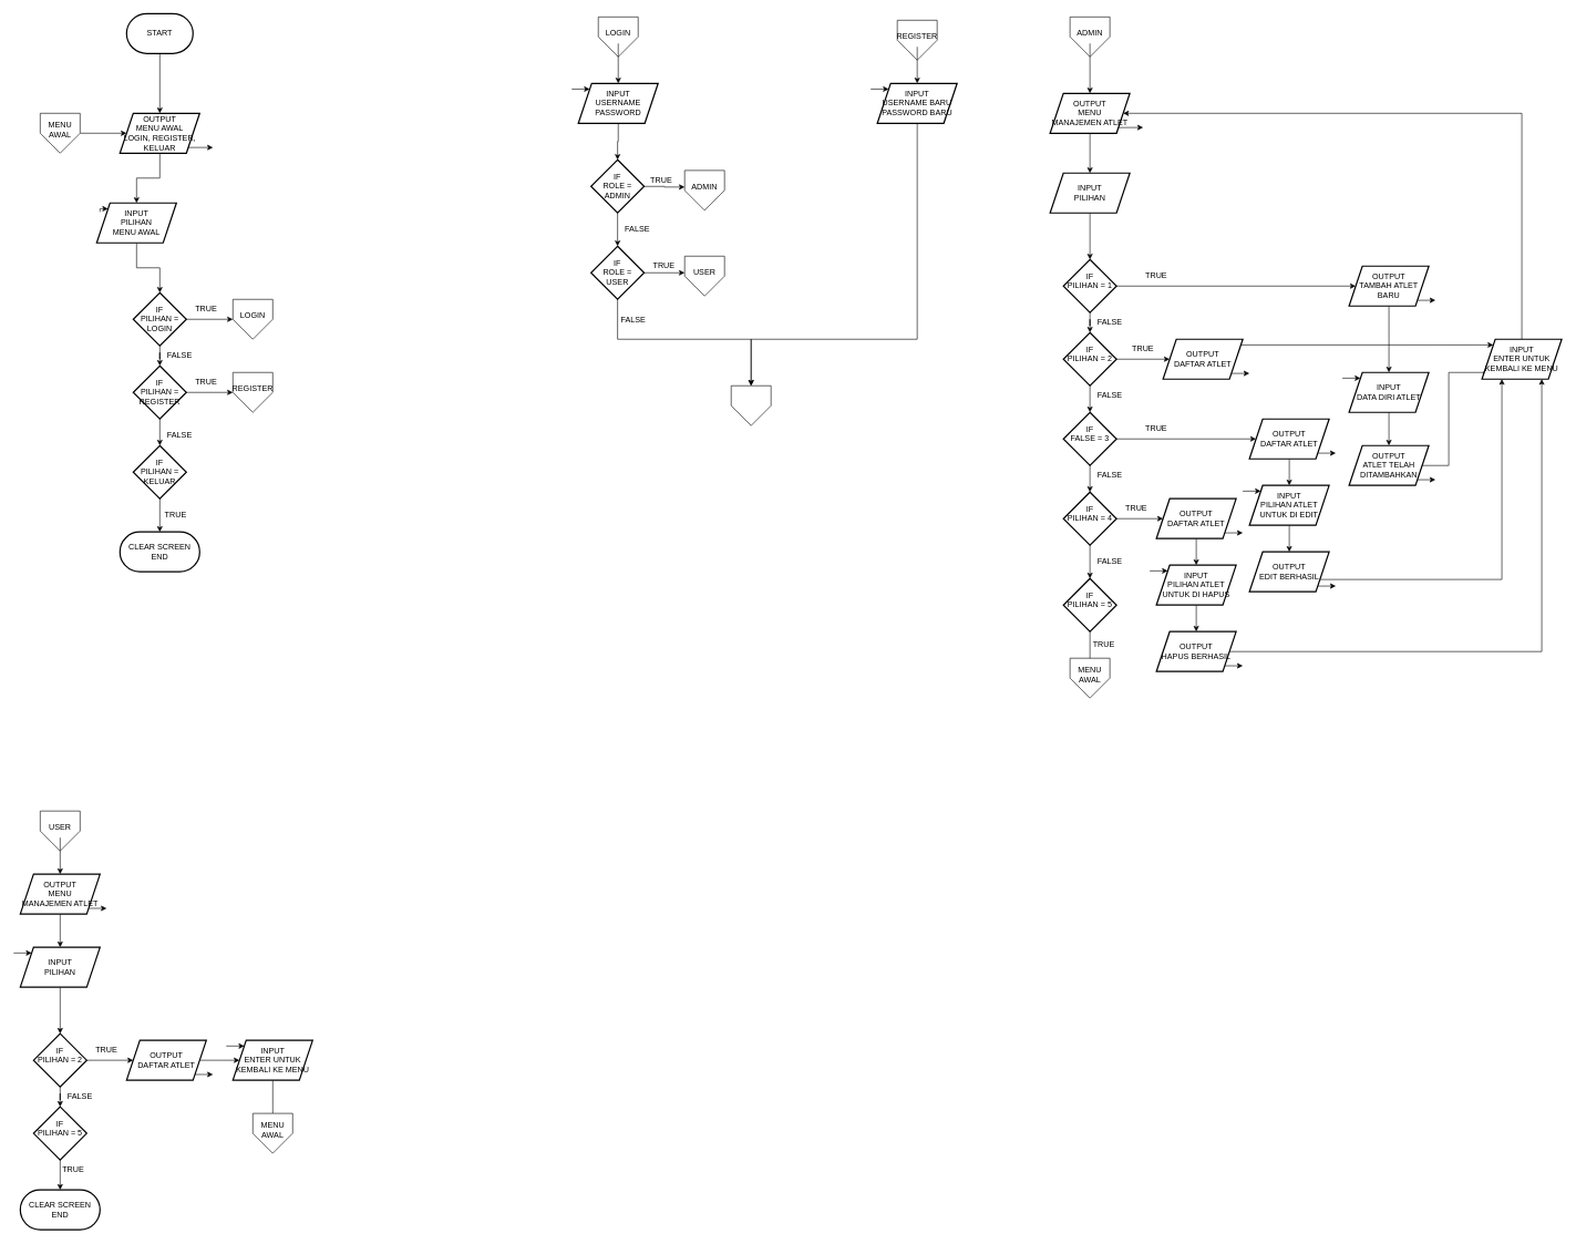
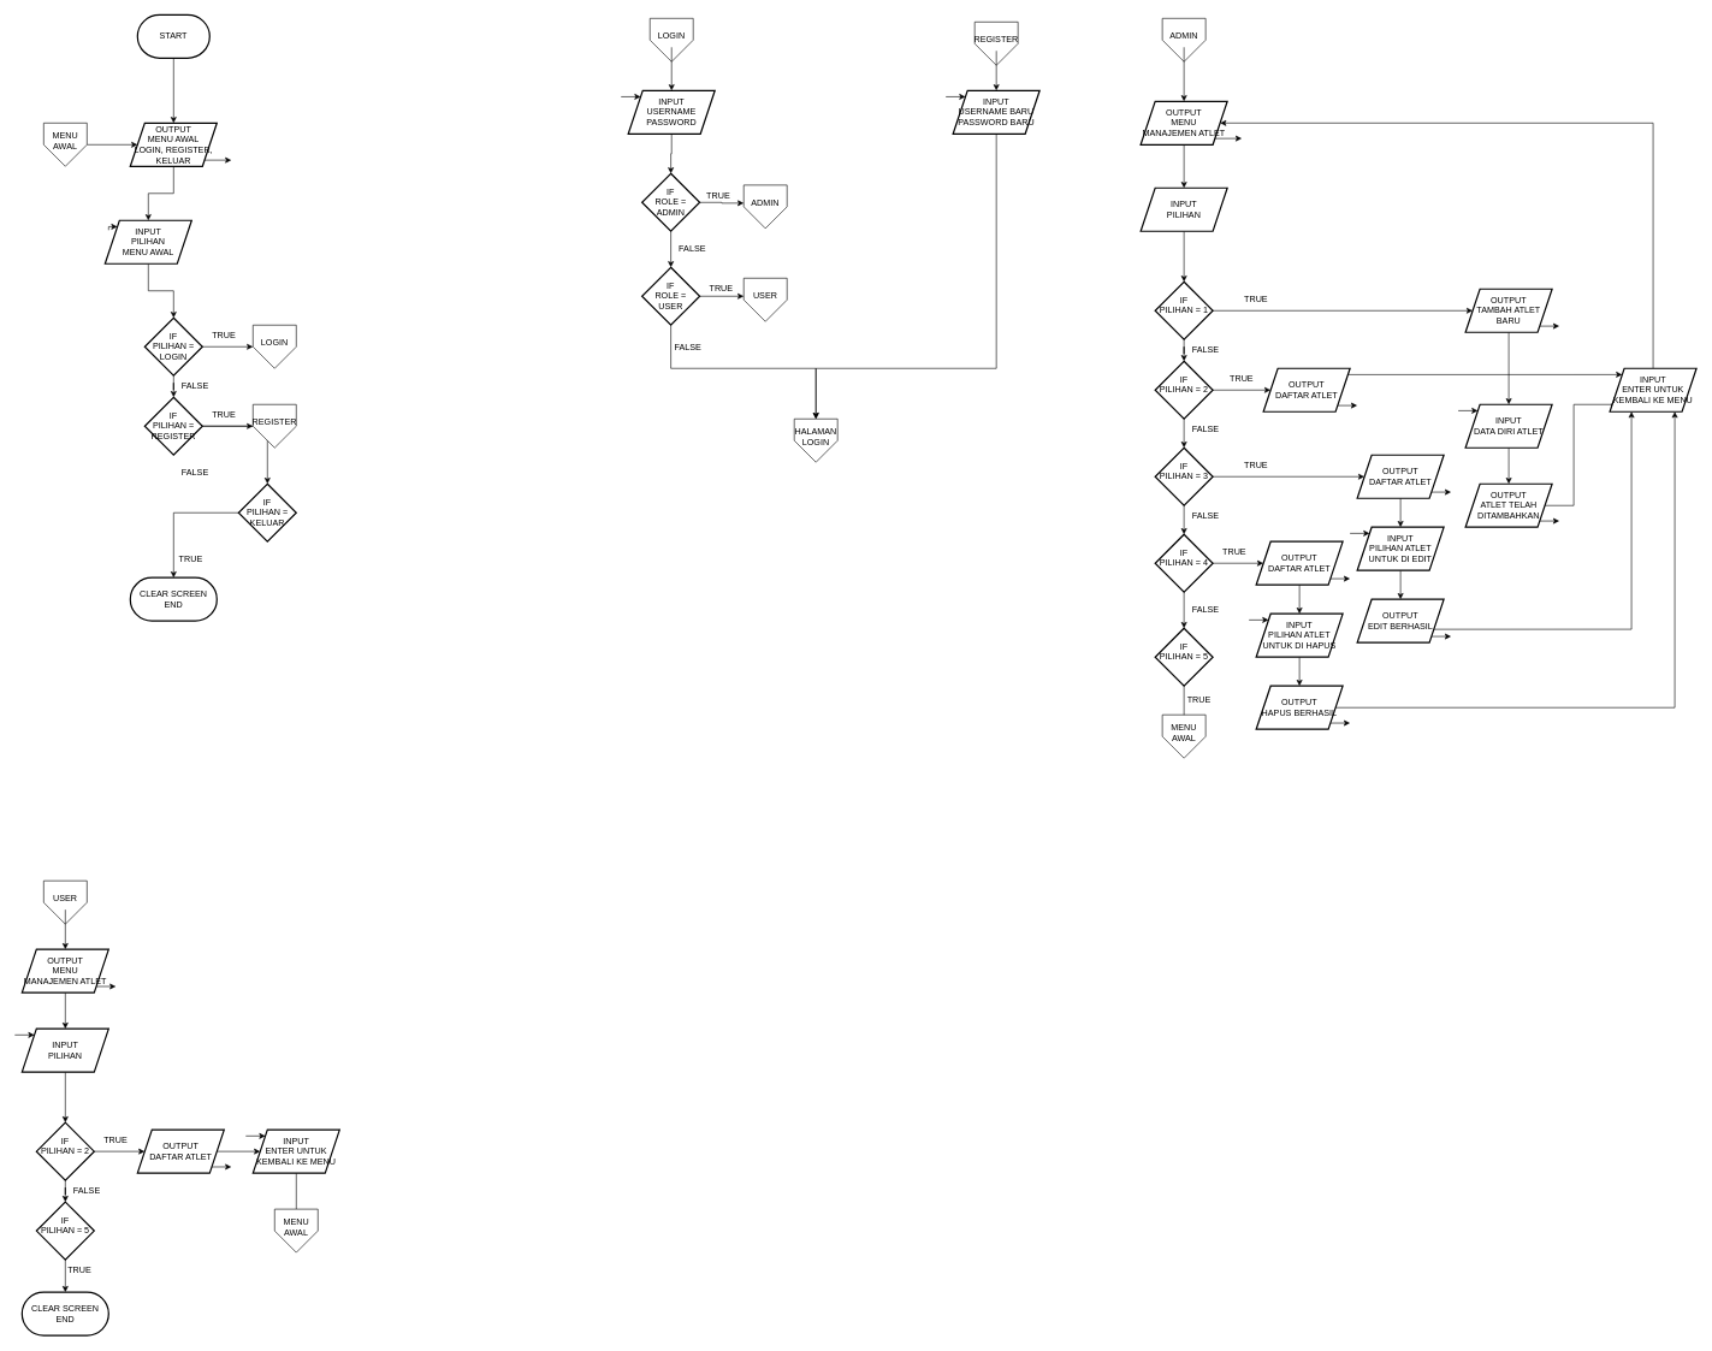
+ <mxCell id="133" value="HALAMAN&lt;div&gt;LOGIN&lt;/div&gt;" style="text;html=1;align=center;verticalAlign=middle;whiteSpace=wrap;rounded=0;" vertex="1" parent="1"><mxGeometry x="1100" y="590" width="60" height="30" as="geometry" /></mxCell>
- <mxCell id="68" value="IF&lt;div&gt;FALSE = 3&lt;/div&gt;&lt;div&gt;&lt;br&gt;&lt;/div&gt;" style="rhombus;whiteSpace=wrap;html=1;strokeWidth=2;" parent="1" vertex="1"><mxGeometry x="1600" y="620" width="80" height="80" as="geometry" /></mxCell>
+ <mxCell id="68" value="IF&lt;div&gt;PILIHAN = 3&lt;/div&gt;&lt;div&gt;&lt;br&gt;&lt;/div&gt;" style="rhombus;whiteSpace=wrap;html=1;strokeWidth=2;" parent="1" vertex="1"><mxGeometry x="1600" y="620" width="80" height="80" as="geometry" /></mxCell>
- <mxCell id="76" value="IF&lt;div&gt;PILIHAN =&lt;/div&gt;&lt;div&gt;KELUAR&lt;/div&gt;" style="rhombus;whiteSpace=wrap;html=1;strokeWidth=2;" parent="1" vertex="1"><mxGeometry x="200" y="670" width="80" height="80" as="geometry" /></mxCell>
+ <mxCell id="76" value="IF&lt;div&gt;PILIHAN =&lt;/div&gt;&lt;div&gt;KELUAR&lt;/div&gt;" style="rhombus;whiteSpace=wrap;html=1;strokeWidth=2;" parent="1" vertex="1"><mxGeometry x="330" y="670" width="80" height="80" as="geometry" /></mxCell>
